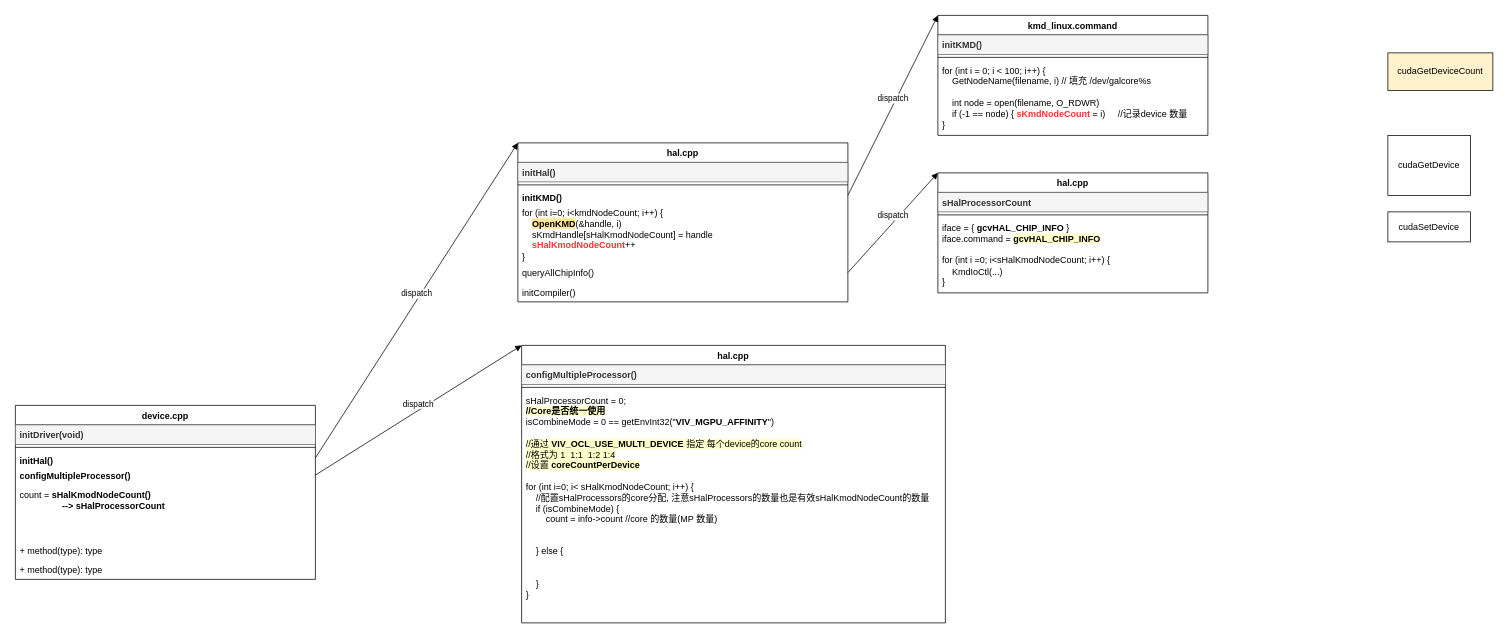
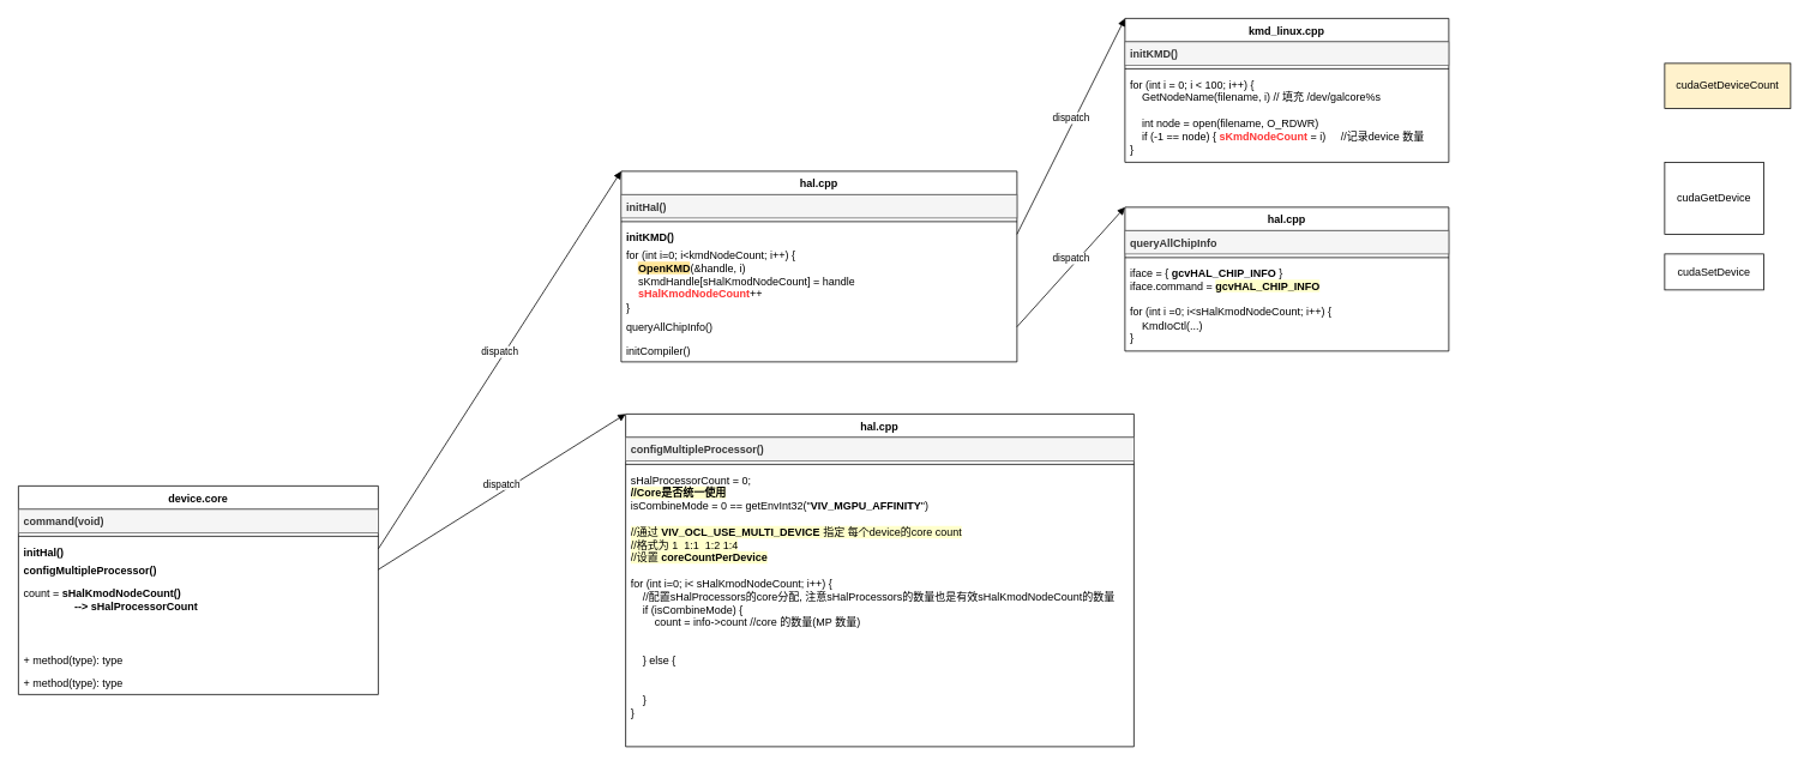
- <mxCell id="12" value="kmd_linux.command" style="swimlane;fontStyle=1;align=center;verticalAlign=top;childLayout=stackLayout;horizontal=1;startSize=26;horizontalStack=0;resizeParent=1;resizeParentMax=0;resizeLast=0;collapsible=1;marginBottom=0;whiteSpace=wrap;html=1;" vertex="1" parent="1"><mxGeometry x="1250" y="20" width="360" height="160" as="geometry" /></mxCell>
+ <mxCell id="12" value="kmd_linux.cpp" style="swimlane;fontStyle=1;align=center;verticalAlign=top;childLayout=stackLayout;horizontal=1;startSize=26;horizontalStack=0;resizeParent=1;resizeParentMax=0;resizeLast=0;collapsible=1;marginBottom=0;whiteSpace=wrap;html=1;" vertex="1" parent="1"><mxGeometry x="1250" y="20" width="360" height="160" as="geometry" /></mxCell>
- <mxCell id="18" value="&lt;b&gt;sHalProcessorCount&lt;/b&gt;" style="text;strokeColor=#666666;fillColor=#f5f5f5;align=left;verticalAlign=top;spacingLeft=4;spacingRight=4;overflow=hidden;rotatable=0;points=[[0,0.5],[1,0.5]];portConstraint=eastwest;whiteSpace=wrap;html=1;fontColor=#333333;" vertex="1" parent="17"><mxGeometry y="26" width="360" height="26" as="geometry" /></mxCell>
+ <mxCell id="18" value="&lt;b&gt;queryAllChipInfo&lt;/b&gt;" style="text;strokeColor=#666666;fillColor=#f5f5f5;align=left;verticalAlign=top;spacingLeft=4;spacingRight=4;overflow=hidden;rotatable=0;points=[[0,0.5],[1,0.5]];portConstraint=eastwest;whiteSpace=wrap;html=1;fontColor=#333333;" vertex="1" parent="17"><mxGeometry y="26" width="360" height="26" as="geometry" /></mxCell>
- <mxCell id="22" value="device.cpp" style="swimlane;fontStyle=1;align=center;verticalAlign=top;childLayout=stackLayout;horizontal=1;startSize=26;horizontalStack=0;resizeParent=1;resizeParentMax=0;resizeLast=0;collapsible=1;marginBottom=0;whiteSpace=wrap;html=1;" vertex="1" parent="1"><mxGeometry x="20" y="540" width="400" height="232" as="geometry" /></mxCell>
+ <mxCell id="22" value="device.core" style="swimlane;fontStyle=1;align=center;verticalAlign=top;childLayout=stackLayout;horizontal=1;startSize=26;horizontalStack=0;resizeParent=1;resizeParentMax=0;resizeLast=0;collapsible=1;marginBottom=0;whiteSpace=wrap;html=1;" vertex="1" parent="1"><mxGeometry x="20" y="540" width="400" height="232" as="geometry" /></mxCell>
- <mxCell id="23" value="&lt;b&gt;initDriver(void)&lt;/b&gt;" style="text;strokeColor=#666666;fillColor=#f5f5f5;align=left;verticalAlign=top;spacingLeft=4;spacingRight=4;overflow=hidden;rotatable=0;points=[[0,0.5],[1,0.5]];portConstraint=eastwest;whiteSpace=wrap;html=1;fontColor=#333333;" vertex="1" parent="22"><mxGeometry y="26" width="400" height="26" as="geometry" /></mxCell>
+ <mxCell id="23" value="&lt;b&gt;command(void)&lt;/b&gt;" style="text;strokeColor=#666666;fillColor=#f5f5f5;align=left;verticalAlign=top;spacingLeft=4;spacingRight=4;overflow=hidden;rotatable=0;points=[[0,0.5],[1,0.5]];portConstraint=eastwest;whiteSpace=wrap;html=1;fontColor=#333333;" vertex="1" parent="22"><mxGeometry y="26" width="400" height="26" as="geometry" /></mxCell>
